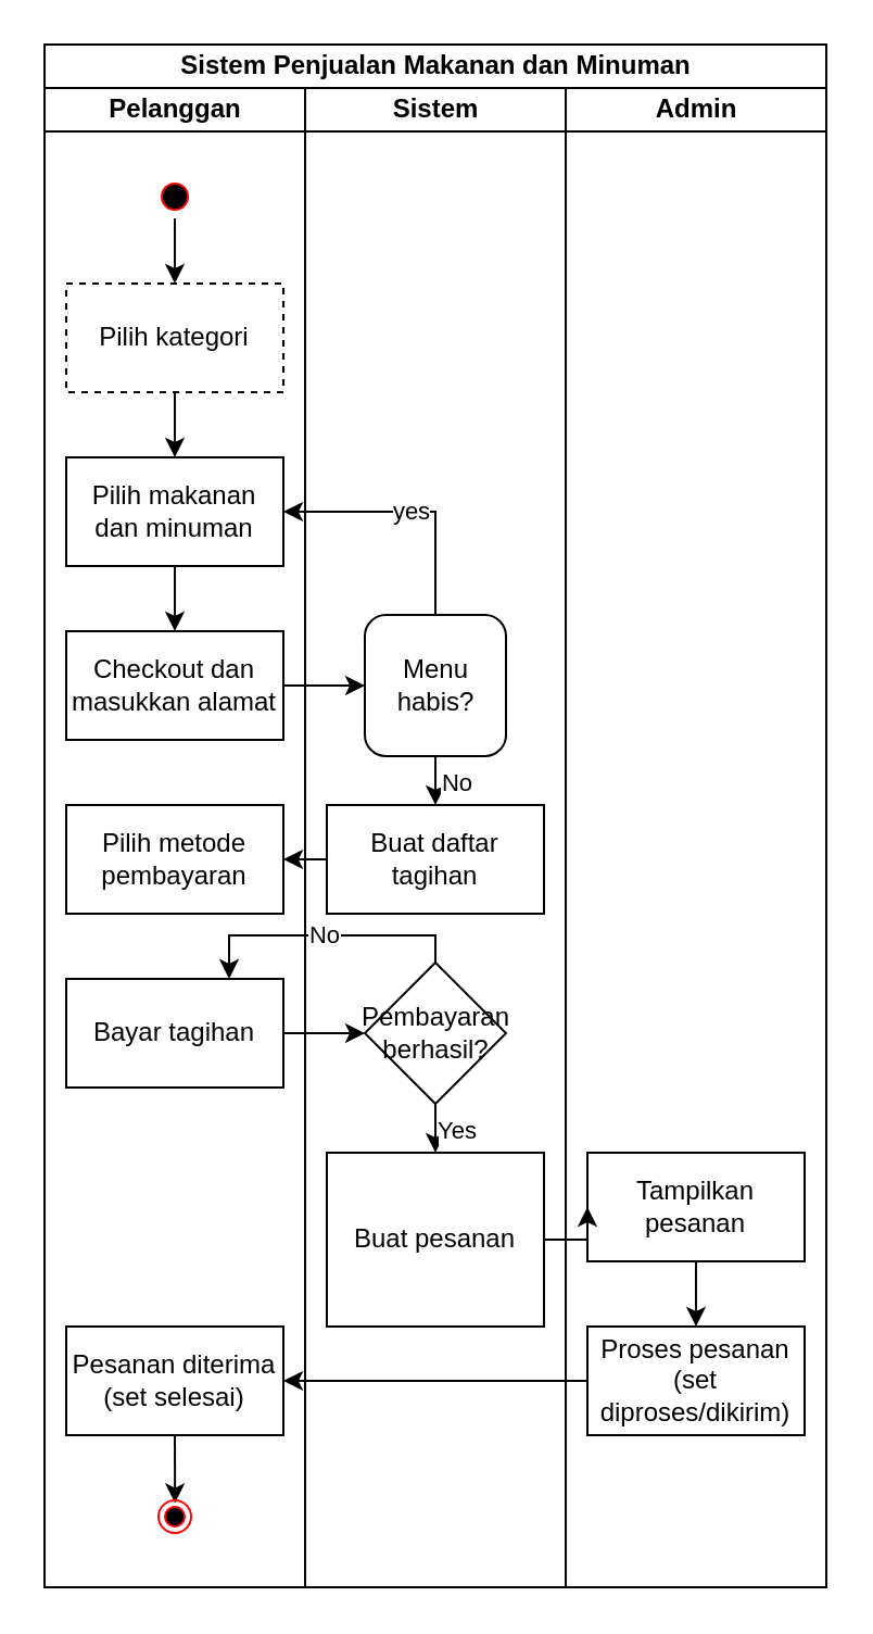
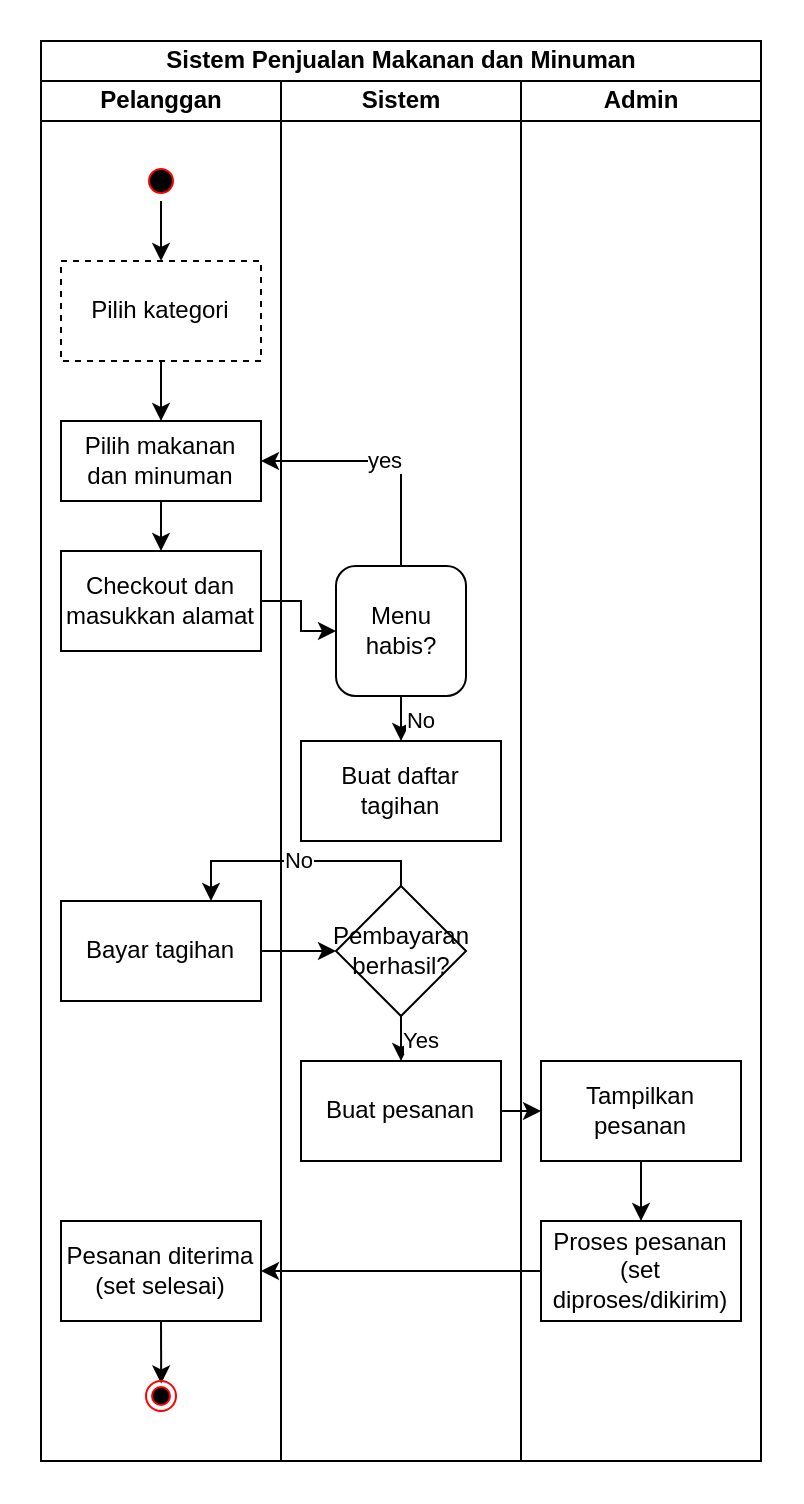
- <mxCell id="9" value="Pilih makanan dan minuman" style="rounded=0;whiteSpace=wrap;html=1;" parent="3" vertex="1"><mxGeometry x="10" y="170" width="100" height="50" as="geometry" /></mxCell>
+ <mxCell id="9" value="Pilih makanan dan minuman" style="rounded=0;whiteSpace=wrap;html=1;" parent="3" vertex="1"><mxGeometry x="10" y="170" width="100" height="40" as="geometry" /></mxCell>
- <mxCell id="10" value="Checkout dan masukkan alamat" style="rounded=0;whiteSpace=wrap;html=1;" parent="3" vertex="1"><mxGeometry x="10" y="250" width="100" height="50" as="geometry" /></mxCell>
+ <mxCell id="10" value="Checkout dan masukkan alamat" style="rounded=0;whiteSpace=wrap;html=1;" parent="3" vertex="1"><mxGeometry x="10" y="235" width="100" height="50" as="geometry" /></mxCell>
- <mxCell id="11" value="Pilih metode pembayaran" style="rounded=0;whiteSpace=wrap;html=1;" parent="3" vertex="1"><mxGeometry x="10" y="330" width="100" height="50" as="geometry" /></mxCell>
- <mxCell id="29" style="edgeStyle=orthogonalEdgeStyle;rounded=0;orthogonalLoop=1;jettySize=auto;html=1;exitX=0;exitY=0.5;exitDx=0;exitDy=0;entryX=1;entryY=0.5;entryDx=0;entryDy=0;" parent="2" source="19" target="11" edge="1"><mxGeometry relative="1" as="geometry" /></mxCell>
- <mxCell id="22" value="Buat pesanan" style="rounded=0;whiteSpace=wrap;html=1;" parent="16" vertex="1"><mxGeometry x="10" y="490" width="100" height="80" as="geometry" /></mxCell>
+ <mxCell id="22" value="Buat pesanan" style="rounded=0;whiteSpace=wrap;html=1;" parent="16" vertex="1"><mxGeometry x="10" y="490" width="100" height="50" as="geometry" /></mxCell>
